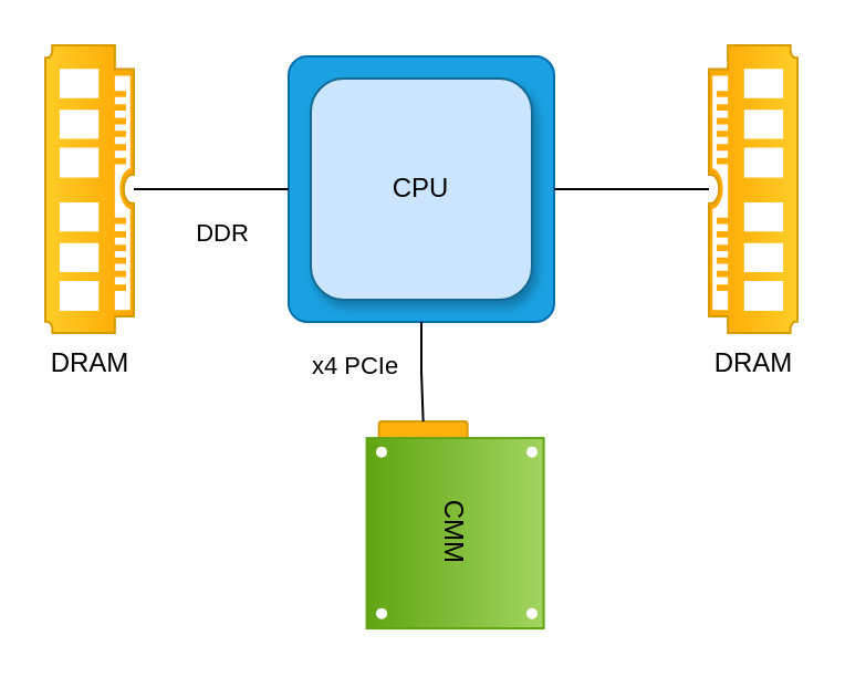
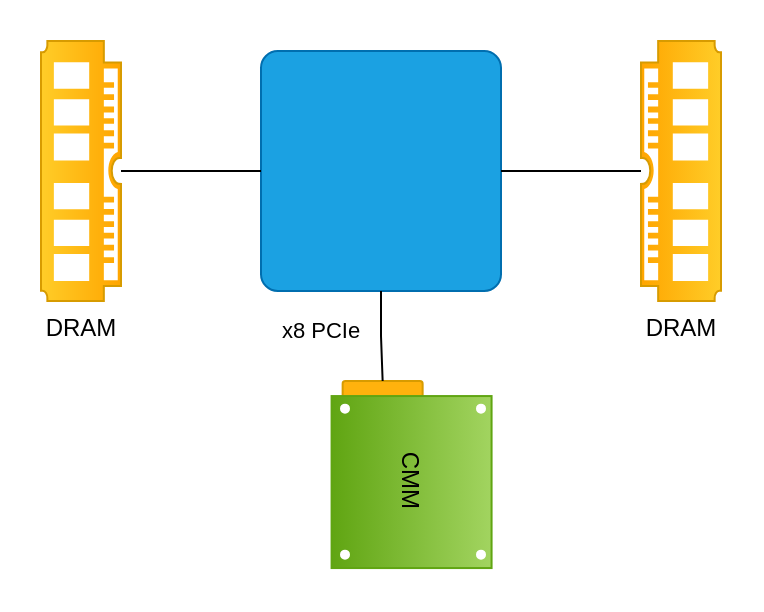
- <mxCell id="4" value="CPU" style="rounded=1;whiteSpace=wrap;html=1;fillColor=#cce5ff;strokeColor=#146994;shadow=1;" parent="2" vertex="1"><mxGeometry x="10" y="10" width="100" height="100" as="geometry" /></mxCell>
- <mxCell id="18" value="DDR" style="text;html=1;align=center;verticalAlign=middle;resizable=0;points=[];autosize=1;strokeColor=none;fillColor=none;fontFamily=Helvetica;fontSize=11;fontColor=default;labelBackgroundColor=default;" vertex="1" parent="1"><mxGeometry x="75" y="90" width="50" height="30" as="geometry" /></mxCell>
- <mxCell id="7" value="x4 PCIe" style="text;html=1;align=center;verticalAlign=middle;resizable=0;points=[];autosize=1;strokeColor=none;fillColor=none;fontFamily=Helvetica;fontSize=11;fontColor=default;labelBackgroundColor=default;" parent="1" vertex="1"><mxGeometry x="130" y="150" width="60" height="30" as="geometry" /></mxCell>
+ <mxCell id="7" value="x8 PCIe" style="text;html=1;align=center;verticalAlign=middle;resizable=0;points=[];autosize=1;strokeColor=none;fillColor=none;fontFamily=Helvetica;fontSize=11;fontColor=default;labelBackgroundColor=default;" parent="1" vertex="1"><mxGeometry x="130" y="150" width="60" height="30" as="geometry" /></mxCell>
